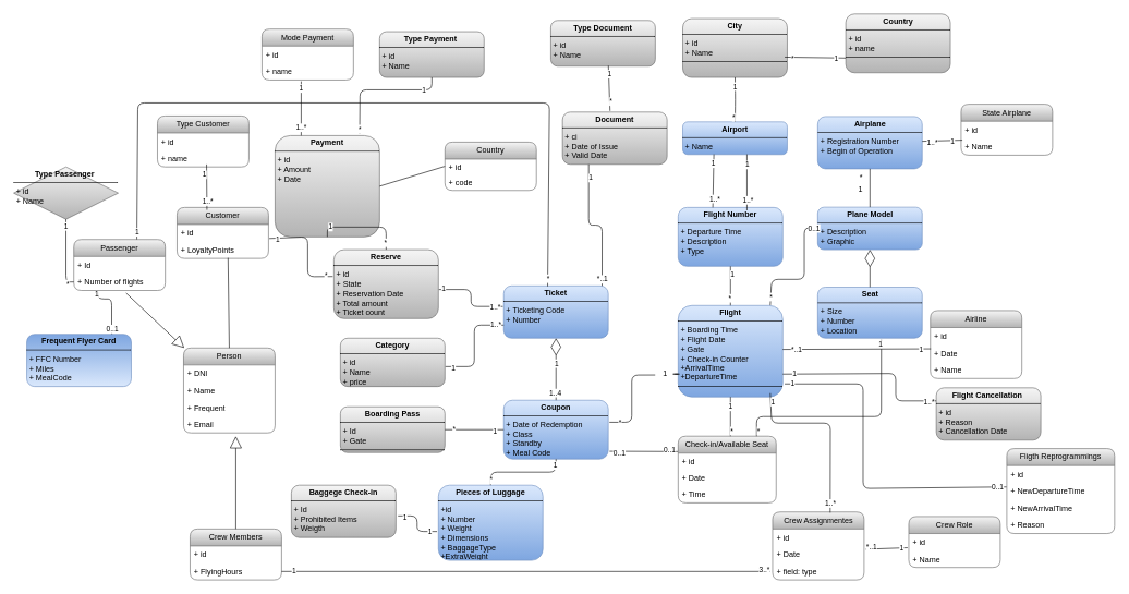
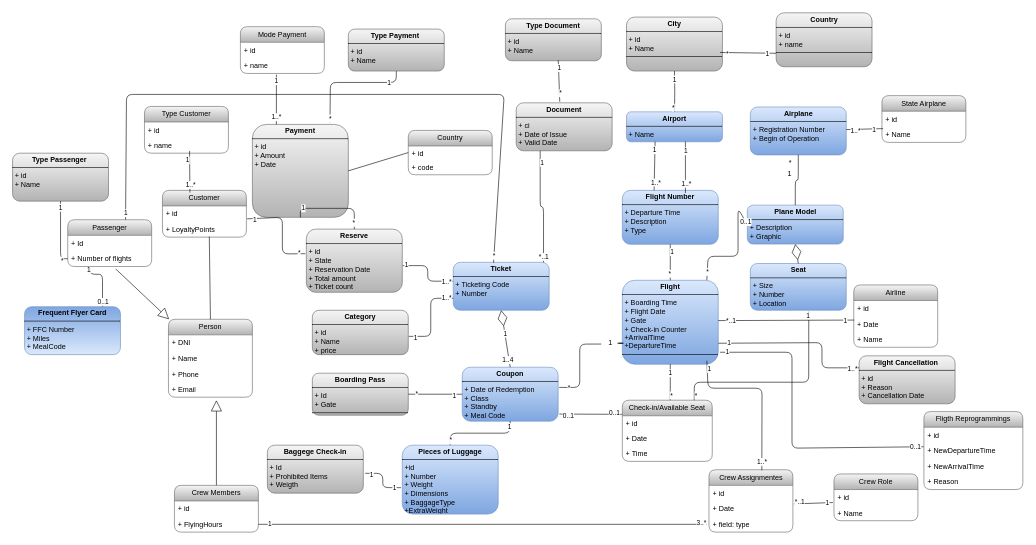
- <mxCell id="58" value="&lt;p style=&quot;margin:0px;margin-top:4px;text-align:center;&quot;&gt;&lt;b style=&quot;background-color: initial;&quot;&gt;Type Passenger&amp;nbsp;&lt;/b&gt;&lt;/p&gt;&lt;hr size=&quot;1&quot; style=&quot;border-style:solid;&quot;&gt;&lt;p style=&quot;margin:0px;margin-left:4px;&quot;&gt;+ id&amp;nbsp;&lt;/p&gt;&lt;p style=&quot;margin:0px;margin-left:4px;&quot;&gt;+ Name&lt;/p&gt;" style="rhombus;verticalAlign=top;align=left;overflow=fill;html=1;whiteSpace=wrap;fillColor=#f5f5f5;gradientColor=#b3b3b3;strokeColor=#666666;" parent="1" vertex="1"><mxGeometry x="20" y="255" width="160" height="80" as="geometry" /></mxCell>
+ <mxCell id="58" value="&lt;p style=&quot;margin:0px;margin-top:4px;text-align:center;&quot;&gt;&lt;b style=&quot;background-color: initial;&quot;&gt;Type Passenger&amp;nbsp;&lt;/b&gt;&lt;/p&gt;&lt;hr size=&quot;1&quot; style=&quot;border-style:solid;&quot;&gt;&lt;p style=&quot;margin:0px;margin-left:4px;&quot;&gt;+ id&amp;nbsp;&lt;/p&gt;&lt;p style=&quot;margin:0px;margin-left:4px;&quot;&gt;+ Name&lt;/p&gt;" style="verticalAlign=top;align=left;overflow=fill;html=1;whiteSpace=wrap;fillColor=#f5f5f5;rounded=1;gradientColor=#b3b3b3;strokeColor=#666666;" parent="1" vertex="1"><mxGeometry x="20" y="255" width="160" height="80" as="geometry" /></mxCell>
- <mxCell id="25" value="&lt;p style=&quot;margin:0px;margin-top:4px;text-align:center;&quot;&gt;&lt;b&gt;Plane Model&lt;/b&gt;&lt;/p&gt;&lt;hr size=&quot;1&quot; style=&quot;border-style:solid;&quot;&gt;&lt;p style=&quot;margin:0px;margin-left:4px;&quot;&gt;+ Description&lt;/p&gt;&lt;p style=&quot;margin:0px;margin-left:4px;&quot;&gt;+ Graphic&lt;/p&gt;&lt;hr size=&quot;1&quot; style=&quot;border-style:solid;&quot;&gt;&lt;p style=&quot;margin:0px;margin-left:4px;&quot;&gt;&lt;br&gt;&lt;/p&gt;" style="verticalAlign=top;align=left;overflow=fill;html=1;whiteSpace=wrap;fillColor=#dae8fc;rounded=1;gradientColor=#7ea6e0;strokeColor=#6c8ebf;" parent="1" vertex="1"><mxGeometry x="1250.5" y="316.63" width="160" height="65" as="geometry" /></mxCell>
+ <mxCell id="25" value="&lt;p style=&quot;margin:0px;margin-top:4px;text-align:center;&quot;&gt;&lt;b&gt;Plane Model&lt;/b&gt;&lt;/p&gt;&lt;hr size=&quot;1&quot; style=&quot;border-style:solid;&quot;&gt;&lt;p style=&quot;margin:0px;margin-left:4px;&quot;&gt;+ Description&lt;/p&gt;&lt;p style=&quot;margin:0px;margin-left:4px;&quot;&gt;+ Graphic&lt;/p&gt;&lt;hr size=&quot;1&quot; style=&quot;border-style:solid;&quot;&gt;&lt;p style=&quot;margin:0px;margin-left:4px;&quot;&gt;&lt;br&gt;&lt;/p&gt;" style="verticalAlign=top;align=left;overflow=fill;html=1;whiteSpace=wrap;fillColor=#dae8fc;rounded=1;gradientColor=#7ea6e0;strokeColor=#6c8ebf;" parent="1" vertex="1"><mxGeometry x="1245.5" y="341.63" width="160" height="65" as="geometry" /></mxCell>
- <mxCell id="2" value="&lt;p style=&quot;margin:0px;margin-top:4px;text-align:center;&quot;&gt;&lt;b&gt;Ticket&lt;/b&gt;&lt;/p&gt;&lt;hr size=&quot;1&quot; style=&quot;border-style:solid;&quot;&gt;&lt;p style=&quot;margin:0px;margin-left:4px;&quot;&gt;+ Ticketing Code&lt;/p&gt;&lt;p style=&quot;margin:0px;margin-left:4px;&quot;&gt;+ Number&lt;/p&gt;&lt;p style=&quot;margin:0px;margin-left:4px;&quot;&gt;&lt;br&gt;&lt;/p&gt;&lt;hr size=&quot;1&quot; style=&quot;border-style:solid;&quot;&gt;&lt;p style=&quot;margin:0px;margin-left:4px;&quot;&gt;&lt;br&gt;&lt;/p&gt;" style="verticalAlign=top;align=left;overflow=fill;html=1;whiteSpace=wrap;fillColor=#dae8fc;rounded=1;gradientColor=#7ea6e0;strokeColor=#6c8ebf;" parent="1" vertex="1"><mxGeometry x="770" y="437" width="160" height="80" as="geometry" /></mxCell>
+ <mxCell id="2" value="&lt;p style=&quot;margin:0px;margin-top:4px;text-align:center;&quot;&gt;&lt;b&gt;Ticket&lt;/b&gt;&lt;/p&gt;&lt;hr size=&quot;1&quot; style=&quot;border-style:solid;&quot;&gt;&lt;p style=&quot;margin:0px;margin-left:4px;&quot;&gt;+ Ticketing Code&lt;/p&gt;&lt;p style=&quot;margin:0px;margin-left:4px;&quot;&gt;+ Number&lt;/p&gt;&lt;p style=&quot;margin:0px;margin-left:4px;&quot;&gt;&lt;br&gt;&lt;/p&gt;&lt;hr size=&quot;1&quot; style=&quot;border-style:solid;&quot;&gt;&lt;p style=&quot;margin:0px;margin-left:4px;&quot;&gt;&lt;br&gt;&lt;/p&gt;" style="verticalAlign=top;align=left;overflow=fill;html=1;whiteSpace=wrap;fillColor=#dae8fc;rounded=1;gradientColor=#7ea6e0;strokeColor=#6c8ebf;" parent="1" vertex="1"><mxGeometry x="755" y="437" width="160" height="80" as="geometry" /></mxCell>
- <mxCell id="118" value="+ Frequent" style="text;strokeColor=none;fillColor=none;align=left;verticalAlign=top;spacingLeft=4;spacingRight=4;overflow=hidden;rotatable=0;points=[[0,0.5],[1,0.5]];portConstraint=eastwest;whiteSpace=wrap;html=1;rounded=1;" parent="115" vertex="1"><mxGeometry y="78" width="140" height="26" as="geometry" /></mxCell>
+ <mxCell id="118" value="+ Phone" style="text;strokeColor=none;fillColor=none;align=left;verticalAlign=top;spacingLeft=4;spacingRight=4;overflow=hidden;rotatable=0;points=[[0,0.5],[1,0.5]];portConstraint=eastwest;whiteSpace=wrap;html=1;rounded=1;" parent="115" vertex="1"><mxGeometry y="78" width="140" height="26" as="geometry" /></mxCell>
